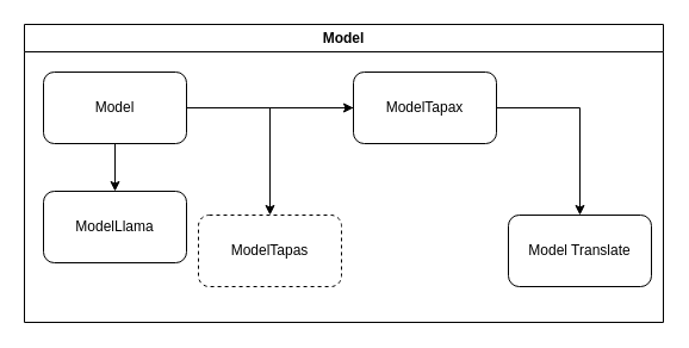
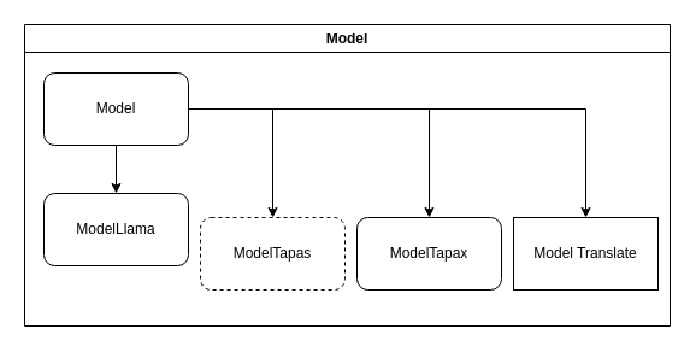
- <mxCell id="10" value="ModelTapax" style="rounded=1;whiteSpace=wrap;html=1;" vertex="1" parent="2"><mxGeometry x="276" y="40" width="120" height="60" as="geometry" /></mxCell>
+ <mxCell id="10" value="ModelTapax" style="rounded=1;whiteSpace=wrap;html=1;" vertex="1" parent="2"><mxGeometry x="276" y="160" width="120" height="60" as="geometry" /></mxCell>
- <mxCell id="11" value="Model Translate" style="rounded=1;whiteSpace=wrap;html=1;" vertex="1" parent="2"><mxGeometry x="406" y="160" width="120" height="60" as="geometry" /></mxCell>
+ <mxCell id="11" value="Model Translate" style="whiteSpace=wrap;html=1;rounded=0;" vertex="1" parent="2"><mxGeometry x="406" y="160" width="120" height="60" as="geometry" /></mxCell>
